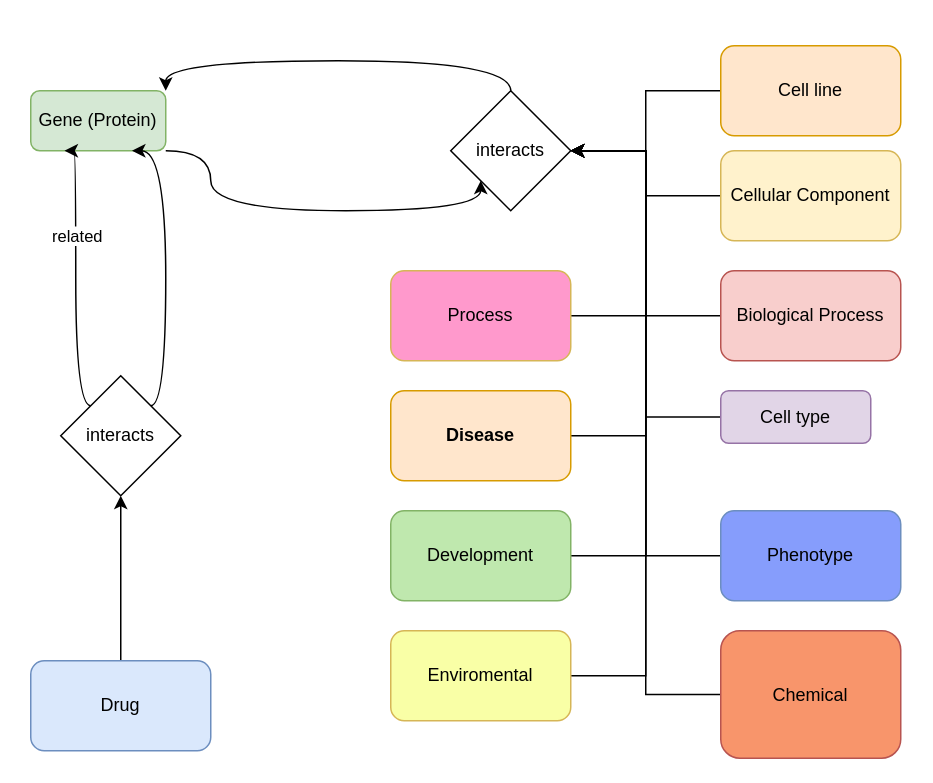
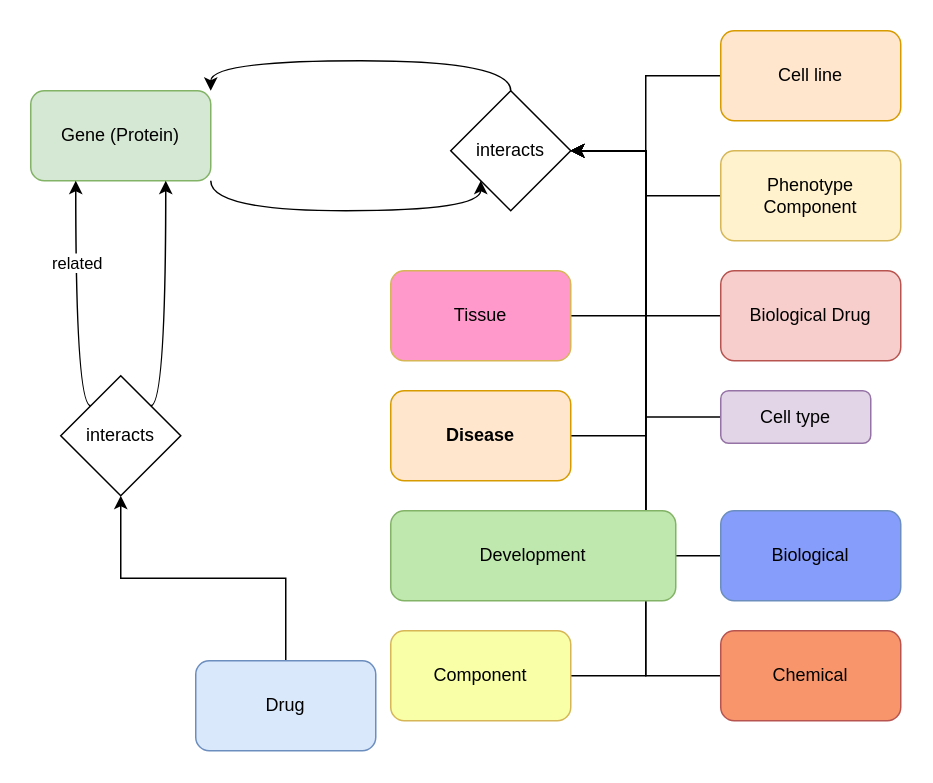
- <mxCell id="7" value="Cell line" style="rounded=1;whiteSpace=wrap;html=1;fillColor=#ffe6cc;strokeColor=#d79b00;" parent="1" vertex="1"><mxGeometry x="480" y="30" width="120" height="60" as="geometry" /></mxCell>
+ <mxCell id="7" value="Cell line" style="rounded=1;whiteSpace=wrap;html=1;fillColor=#ffe6cc;strokeColor=#d79b00;" parent="1" vertex="1"><mxGeometry x="480" y="20" width="120" height="60" as="geometry" /></mxCell>
- <mxCell id="3" value="Gene (Protein)" style="rounded=1;whiteSpace=wrap;html=1;fillColor=#d5e8d4;strokeColor=#82b366;" parent="1" vertex="1"><mxGeometry x="20" y="60" width="90" height="40" as="geometry" /></mxCell>
+ <mxCell id="3" value="Gene (Protein)" style="rounded=1;whiteSpace=wrap;html=1;fillColor=#d5e8d4;strokeColor=#82b366;" parent="1" vertex="1"><mxGeometry x="20" y="60" width="120" height="60" as="geometry" /></mxCell>
- <mxCell id="9" value="Cellular Component" style="rounded=1;whiteSpace=wrap;html=1;fillColor=#fff2cc;strokeColor=#d6b656;" parent="1" vertex="1"><mxGeometry x="480" y="100" width="120" height="60" as="geometry" /></mxCell>
+ <mxCell id="9" value="Phenotype Component" style="rounded=1;whiteSpace=wrap;html=1;fillColor=#fff2cc;strokeColor=#d6b656;" parent="1" vertex="1"><mxGeometry x="480" y="100" width="120" height="60" as="geometry" /></mxCell>
- <mxCell id="31" value="Process" style="rounded=1;whiteSpace=wrap;html=1;strokeColor=#d6b656;fillColor=#FF99CC;" vertex="1" parent="1"><mxGeometry x="260" y="180" width="120" height="60" as="geometry" /></mxCell>
+ <mxCell id="31" value="Tissue" style="rounded=1;whiteSpace=wrap;html=1;strokeColor=#d6b656;fillColor=#FF99CC;" vertex="1" parent="1"><mxGeometry x="260" y="180" width="120" height="60" as="geometry" /></mxCell>
- <mxCell id="11" value="Biological Process" style="rounded=1;whiteSpace=wrap;html=1;fillColor=#f8cecc;strokeColor=#b85450;" parent="1" vertex="1"><mxGeometry x="480" y="180" width="120" height="60" as="geometry" /></mxCell>
+ <mxCell id="11" value="Biological Drug" style="rounded=1;whiteSpace=wrap;html=1;fillColor=#f8cecc;strokeColor=#b85450;" parent="1" vertex="1"><mxGeometry x="480" y="180" width="120" height="60" as="geometry" /></mxCell>
- <mxCell id="21" value="Development" style="rounded=1;whiteSpace=wrap;html=1;strokeColor=#82b366;fillColor=#BFE8AE;" parent="1" vertex="1"><mxGeometry x="260" y="340" width="120" height="60" as="geometry" /></mxCell>
+ <mxCell id="21" value="Development" style="rounded=1;whiteSpace=wrap;html=1;strokeColor=#82b366;fillColor=#BFE8AE;" parent="1" vertex="1"><mxGeometry x="260" y="340" width="190" height="60" as="geometry" /></mxCell>
- <mxCell id="15" value="Phenotype" style="rounded=1;whiteSpace=wrap;html=1;strokeColor=#6c8ebf;fillColor=#869DFC;" parent="1" vertex="1"><mxGeometry x="480" y="340" width="120" height="60" as="geometry" /></mxCell>
+ <mxCell id="15" value="Biological" style="rounded=1;whiteSpace=wrap;html=1;strokeColor=#6c8ebf;fillColor=#869DFC;" parent="1" vertex="1"><mxGeometry x="480" y="340" width="120" height="60" as="geometry" /></mxCell>
- <mxCell id="19" value="Enviromental" style="rounded=1;whiteSpace=wrap;html=1;strokeColor=#d6b656;fillColor=#F9FFA6;" parent="1" vertex="1"><mxGeometry x="260" y="420" width="120" height="60" as="geometry" /></mxCell>
+ <mxCell id="19" value="Component" style="rounded=1;whiteSpace=wrap;html=1;strokeColor=#d6b656;fillColor=#F9FFA6;" parent="1" vertex="1"><mxGeometry x="260" y="420" width="120" height="60" as="geometry" /></mxCell>
- <mxCell id="17" value="Chemical" style="rounded=1;whiteSpace=wrap;html=1;strokeColor=#b85450;fillColor=#F8956B;" parent="1" vertex="1"><mxGeometry x="480" y="420" width="120" height="85" as="geometry" /></mxCell>
+ <mxCell id="17" value="Chemical" style="rounded=1;whiteSpace=wrap;html=1;strokeColor=#b85450;fillColor=#F8956B;" parent="1" vertex="1"><mxGeometry x="480" y="420" width="120" height="60" as="geometry" /></mxCell>
- <mxCell id="29" value="Drug" style="rounded=1;whiteSpace=wrap;html=1;fillColor=#dae8fc;strokeColor=#6c8ebf;" parent="1" vertex="1"><mxGeometry x="20" y="440" width="120" height="60" as="geometry" /></mxCell>
+ <mxCell id="29" value="Drug" style="rounded=1;whiteSpace=wrap;html=1;fillColor=#dae8fc;strokeColor=#6c8ebf;" parent="1" vertex="1"><mxGeometry x="130" y="440" width="120" height="60" as="geometry" /></mxCell>
